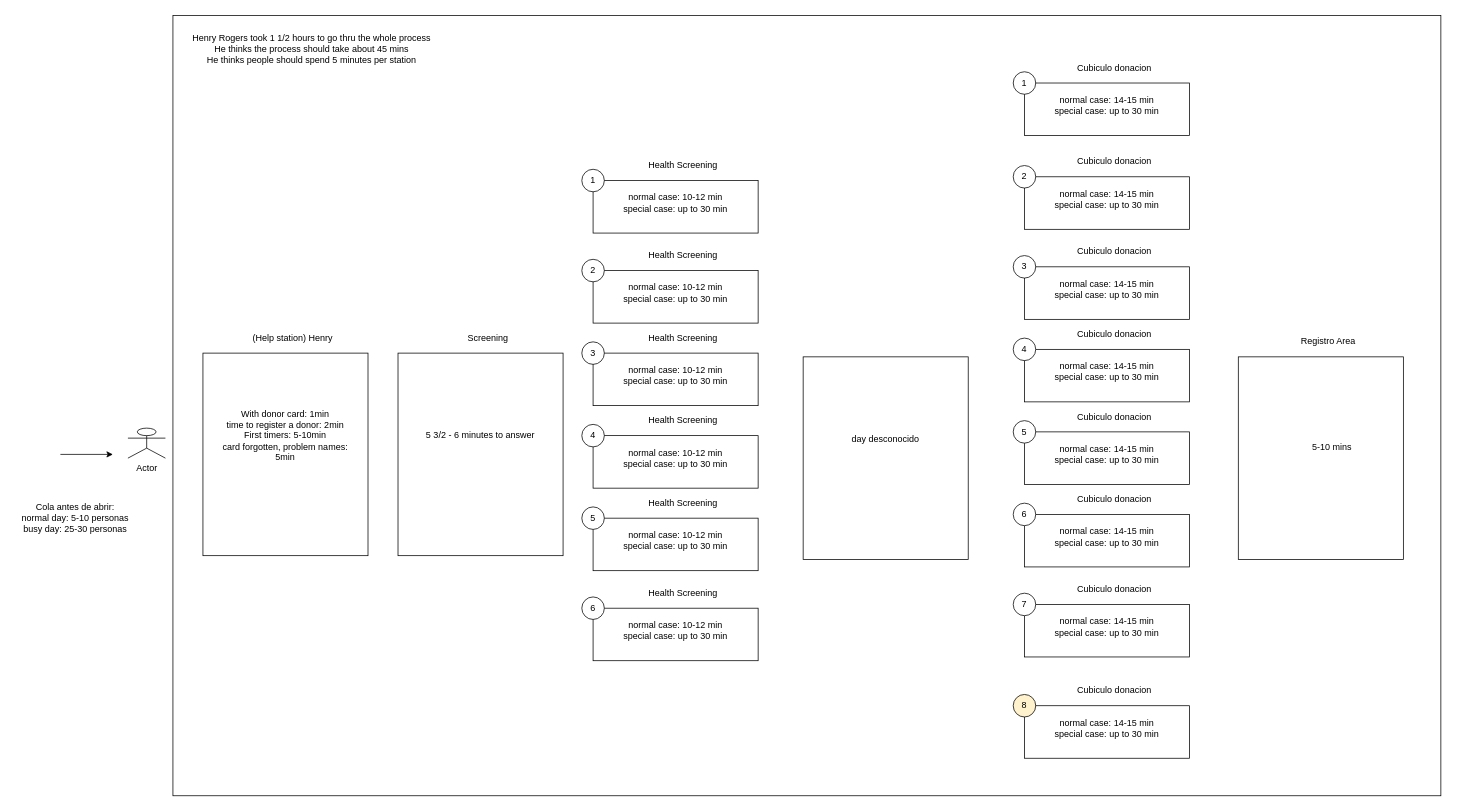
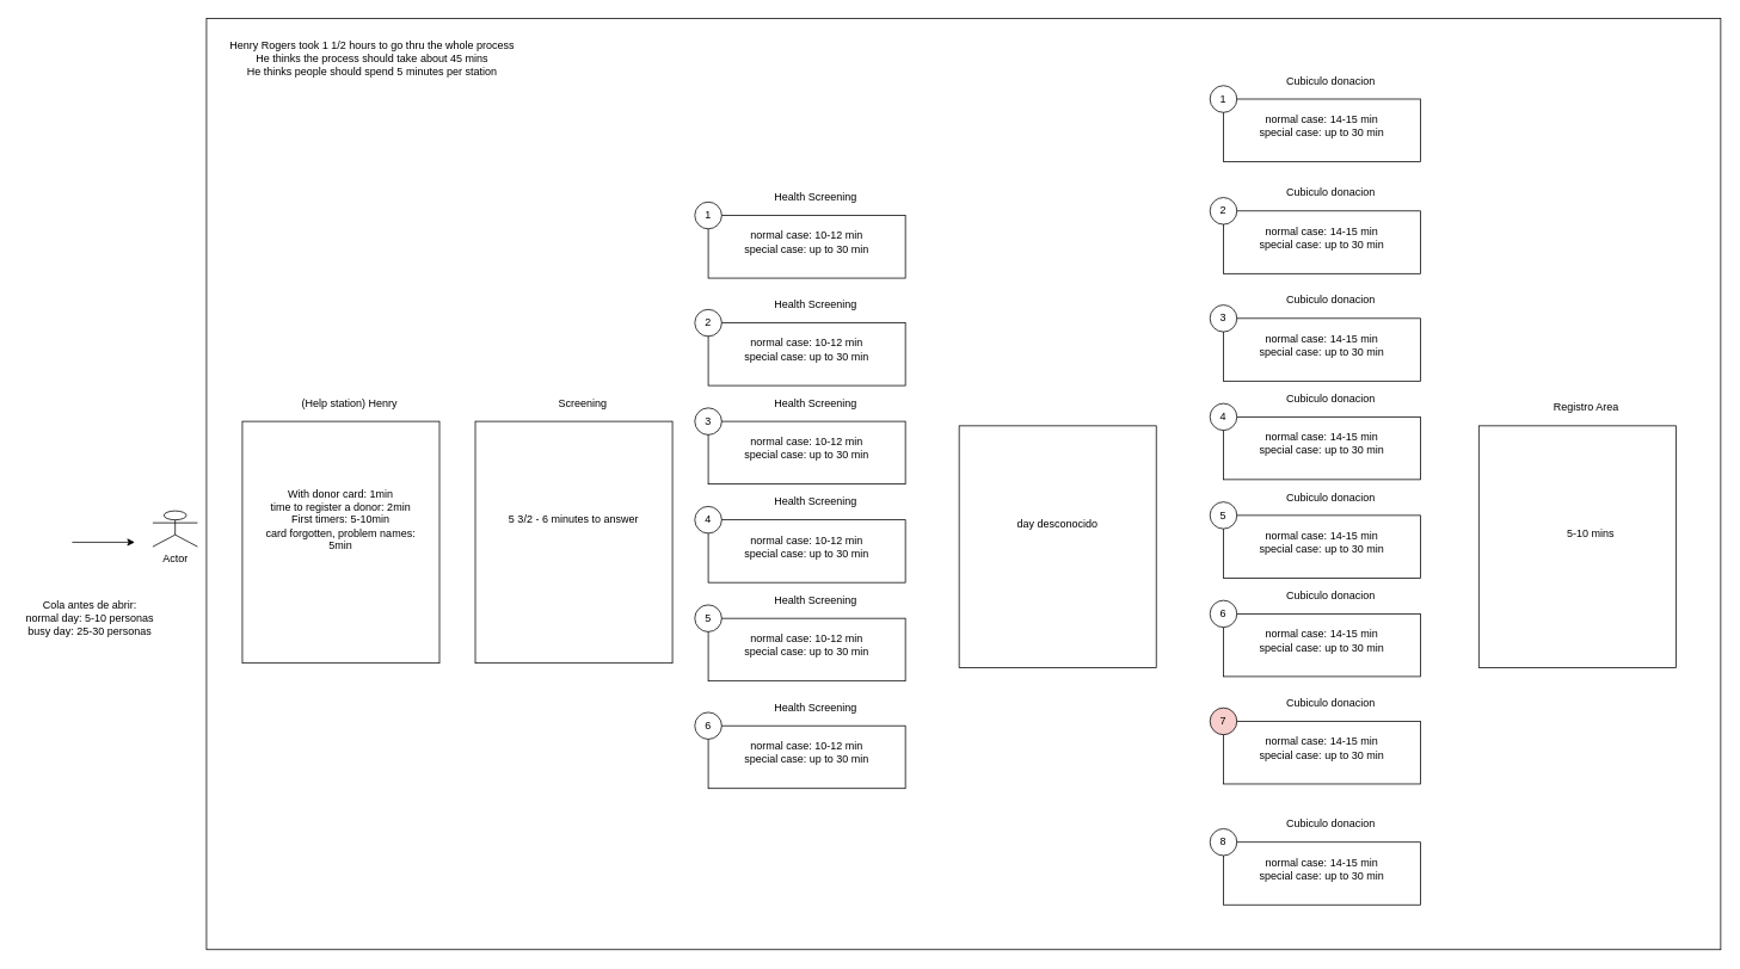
- <mxCell id="57" value="7" style="ellipse;whiteSpace=wrap;html=1;aspect=fixed;" vertex="1" parent="1"><mxGeometry x="1350" y="790" width="30" height="30" as="geometry" /></mxCell>
+ <mxCell id="57" value="7" style="ellipse;whiteSpace=wrap;html=1;aspect=fixed;fillColor=#f8cecc;" vertex="1" parent="1"><mxGeometry x="1350" y="790" width="30" height="30" as="geometry" /></mxCell>
- <mxCell id="65" value="8" style="ellipse;whiteSpace=wrap;html=1;aspect=fixed;fillColor=#fff2cc;" vertex="1" parent="1"><mxGeometry x="1350" y="925" width="30" height="30" as="geometry" /></mxCell>
+ <mxCell id="65" value="8" style="ellipse;whiteSpace=wrap;html=1;aspect=fixed;" vertex="1" parent="1"><mxGeometry x="1350" y="925" width="30" height="30" as="geometry" /></mxCell>
